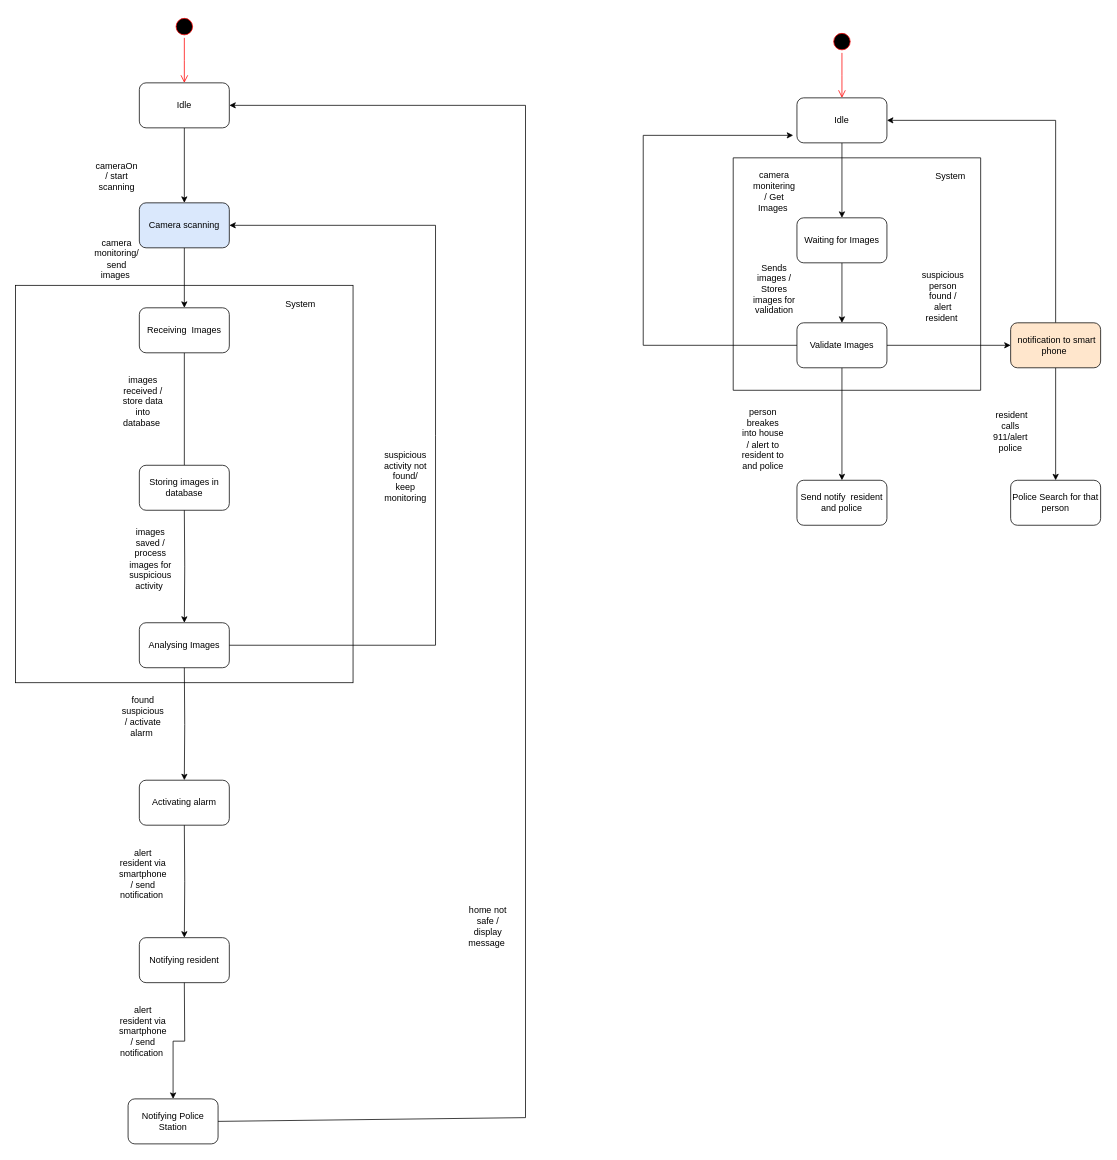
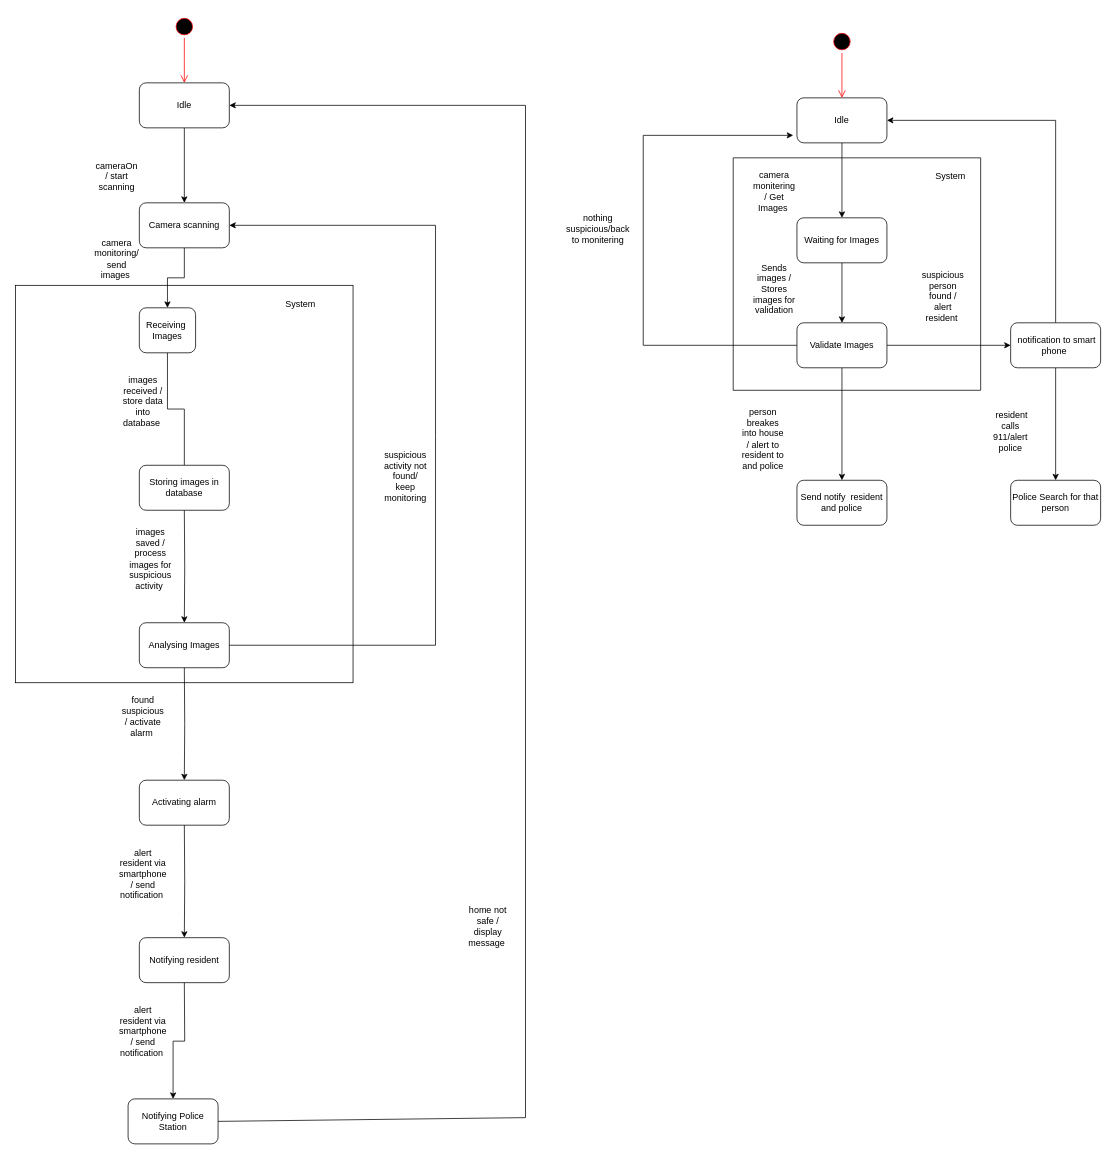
- <mxCell id="8" value="Camera scanning" style="rounded=1;whiteSpace=wrap;html=1;fillColor=#dae8fc;" vertex="1" parent="1"><mxGeometry x="185" y="270" width="120" height="60" as="geometry" /></mxCell>
+ <mxCell id="8" value="Camera scanning" style="rounded=1;whiteSpace=wrap;html=1;" vertex="1" parent="1"><mxGeometry x="185" y="270" width="120" height="60" as="geometry" /></mxCell>
+ <mxCell id="48" value="nothing suspicious/back to monitering" style="text;html=1;strokeColor=none;fillColor=none;align=center;verticalAlign=middle;whiteSpace=wrap;rounded=0;" vertex="1" parent="1"><mxGeometry x="767" y="290" width="60" height="30" as="geometry" /></mxCell>
- <mxCell id="10" value="Receiving&amp;nbsp; Images" style="rounded=1;whiteSpace=wrap;html=1;" vertex="1" parent="1"><mxGeometry x="185" y="410" width="120" height="60" as="geometry" /></mxCell>
+ <mxCell id="10" value="Receiving&amp;nbsp; Images" style="rounded=1;whiteSpace=wrap;html=1;" vertex="1" parent="1"><mxGeometry x="185" y="410" width="75" height="60" as="geometry" /></mxCell>
- <mxCell id="42" value="&amp;nbsp;notification to smart phone&amp;nbsp;" style="rounded=1;whiteSpace=wrap;html=1;fillColor=#ffe6cc;" vertex="1" parent="1"><mxGeometry x="1347" y="430" width="120" height="60" as="geometry" /></mxCell>
+ <mxCell id="42" value="&amp;nbsp;notification to smart phone&amp;nbsp;" style="rounded=1;whiteSpace=wrap;html=1;" vertex="1" parent="1"><mxGeometry x="1347" y="430" width="120" height="60" as="geometry" /></mxCell>
